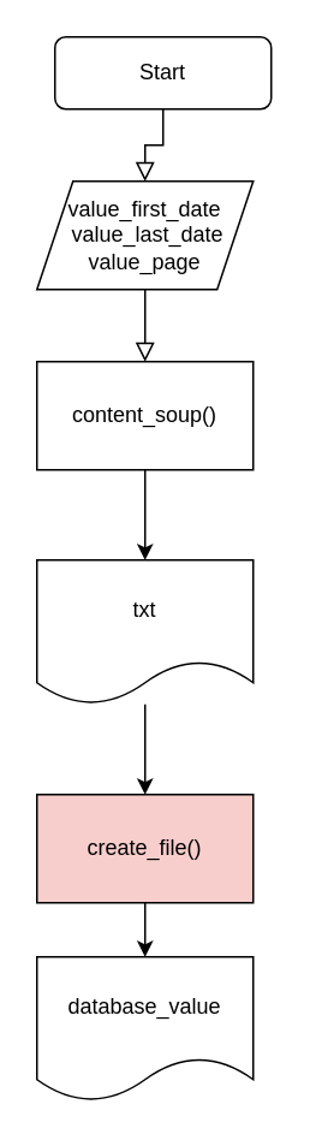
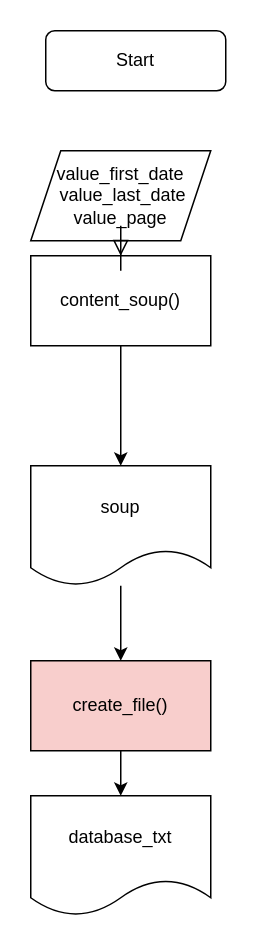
- <mxCell id="2" value="" style="rounded=0;html=1;jettySize=auto;orthogonalLoop=1;fontSize=11;endArrow=block;endFill=0;endSize=8;strokeWidth=1;shadow=0;labelBackgroundColor=none;edgeStyle=orthogonalEdgeStyle;" parent="1" source="3" target="4" edge="1"><mxGeometry relative="1" as="geometry"><mxPoint x="80" y="130" as="targetPoint" /></mxGeometry></mxCell>
- <mxCell id="6" value="content_soup()" style="rounded=0;whiteSpace=wrap;html=1;" vertex="1" parent="1"><mxGeometry x="20" y="200" width="120" height="60" as="geometry" /></mxCell>
+ <mxCell id="6" value="content_soup()" style="rounded=0;whiteSpace=wrap;html=1;" vertex="1" parent="1"><mxGeometry x="20" y="170" width="120" height="60" as="geometry" /></mxCell>
- <mxCell id="9" value="txt" style="shape=document;whiteSpace=wrap;html=1;boundedLbl=1;" vertex="1" parent="1"><mxGeometry x="20" y="310" width="120" height="80" as="geometry" /></mxCell>
+ <mxCell id="9" value="soup" style="shape=document;whiteSpace=wrap;html=1;boundedLbl=1;" vertex="1" parent="1"><mxGeometry x="20" y="310" width="120" height="80" as="geometry" /></mxCell>
- <mxCell id="12" value="database_value" style="shape=document;whiteSpace=wrap;html=1;boundedLbl=1;" vertex="1" parent="1"><mxGeometry x="20" y="530" width="120" height="80" as="geometry" /></mxCell>
+ <mxCell id="12" value="database_txt" style="shape=document;whiteSpace=wrap;html=1;boundedLbl=1;" vertex="1" parent="1"><mxGeometry x="20" y="530" width="120" height="80" as="geometry" /></mxCell>
